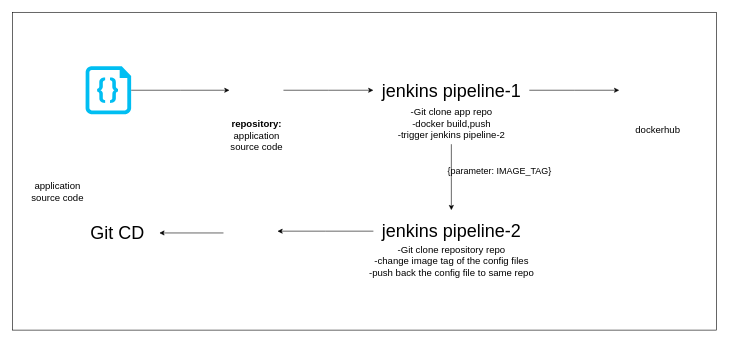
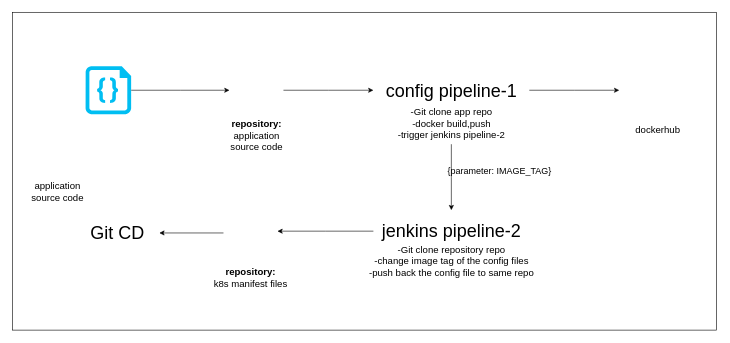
- <mxCell id="10" value="&lt;font style=&quot;font-size: 30px;&quot;&gt;jenkins pipeline-1&lt;br&gt;&lt;/font&gt;" style="text;html=1;align=center;verticalAlign=middle;resizable=0;points=[];autosize=1;strokeColor=none;fillColor=none;fontSize=16;" vertex="1" parent="1"><mxGeometry x="622" y="125" width="260" height="50" as="geometry" /></mxCell>
+ <mxCell id="10" value="&lt;font style=&quot;font-size: 30px;&quot;&gt;config pipeline-1&lt;br&gt;&lt;/font&gt;" style="text;html=1;align=center;verticalAlign=middle;resizable=0;points=[];autosize=1;strokeColor=none;fillColor=none;fontSize=16;" vertex="1" parent="1"><mxGeometry x="622" y="125" width="260" height="50" as="geometry" /></mxCell>
+ <mxCell id="21" value="&lt;div style=&quot;font-size: 16px;&quot;&gt;&lt;b&gt;&lt;font style=&quot;font-size: 16px;&quot;&gt;repository:&lt;/font&gt;&lt;/b&gt;&lt;/div&gt;&lt;div style=&quot;font-size: 16px;&quot;&gt;&lt;font style=&quot;font-size: 16px;&quot;&gt;k8s manifest files&lt;br&gt;&lt;/font&gt;&lt;/div&gt;" style="text;html=1;align=center;verticalAlign=middle;resizable=0;points=[];autosize=1;strokeColor=none;fillColor=none;" vertex="1" parent="1"><mxGeometry x="342" y="438" width="150" height="50" as="geometry" /></mxCell>
